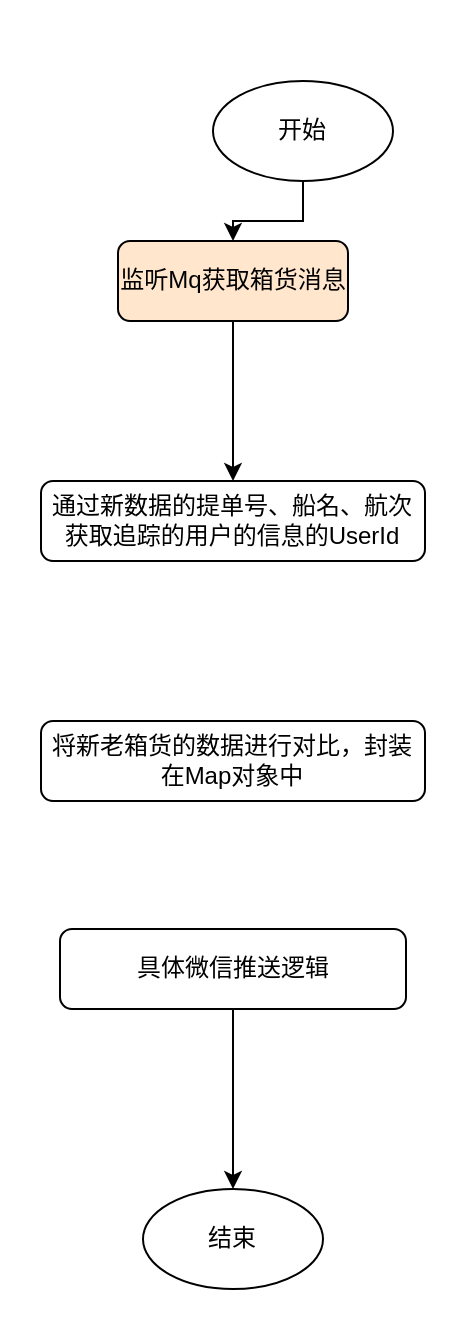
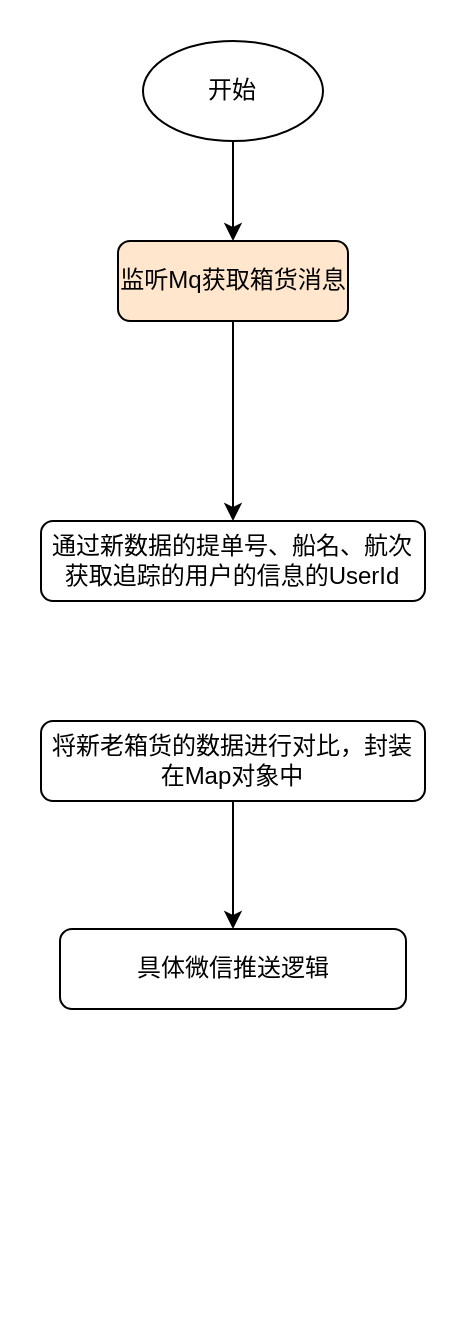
- <mxCell id="3" value="开始" style="ellipse;whiteSpace=wrap;html=1;" vertex="1" parent="1"><mxGeometry x="106" y="40" width="90" height="50" as="geometry" /></mxCell>
+ <mxCell id="3" value="开始" style="ellipse;whiteSpace=wrap;html=1;" vertex="1" parent="1"><mxGeometry x="71" y="20" width="90" height="50" as="geometry" /></mxCell>
- <mxCell id="6" value="通过新数据的提单号、船名、航次获取追踪的用户的信息的UserId" style="rounded=1;whiteSpace=wrap;html=1;" vertex="1" parent="1"><mxGeometry x="20" y="240" width="192" height="40" as="geometry" /></mxCell>
+ <mxCell id="6" value="通过新数据的提单号、船名、航次获取追踪的用户的信息的UserId" style="rounded=1;whiteSpace=wrap;html=1;" vertex="1" parent="1"><mxGeometry x="20" y="260" width="192" height="40" as="geometry" /></mxCell>
+ <mxCell id="7" style="edgeStyle=orthogonalEdgeStyle;rounded=0;orthogonalLoop=1;jettySize=auto;html=1;exitX=0.5;exitY=1;exitDx=0;exitDy=0;entryX=0.5;entryY=0;entryDx=0;entryDy=0;" edge="1" parent="1" source="8" target="10"><mxGeometry relative="1" as="geometry" /></mxCell>
- <mxCell id="9" style="edgeStyle=orthogonalEdgeStyle;rounded=0;orthogonalLoop=1;jettySize=auto;html=1;exitX=0.5;exitY=1;exitDx=0;exitDy=0;entryX=0.5;entryY=0;entryDx=0;entryDy=0;" edge="1" parent="1" source="10" target="11"><mxGeometry relative="1" as="geometry" /></mxCell>
- <mxCell id="11" value="结束" style="ellipse;whiteSpace=wrap;html=1;" vertex="1" parent="1"><mxGeometry x="71" y="594" width="90" height="50" as="geometry" /></mxCell>
